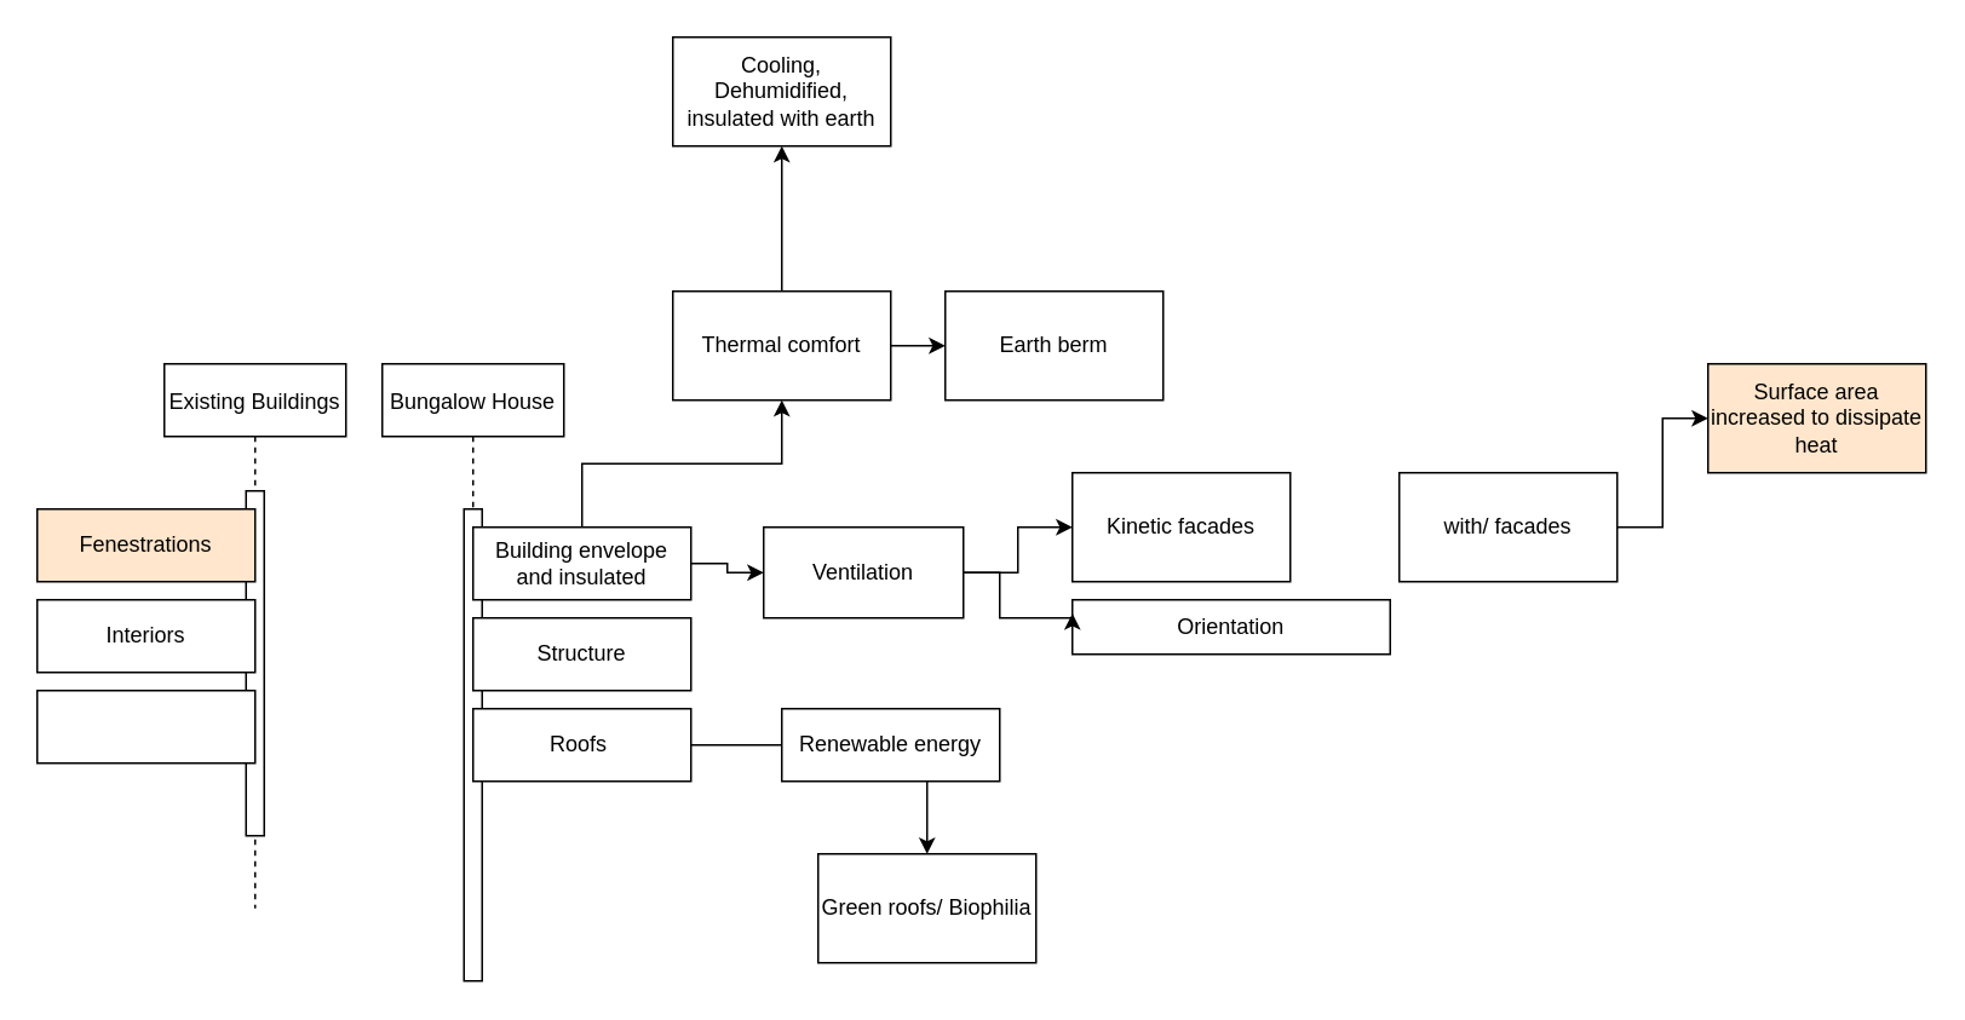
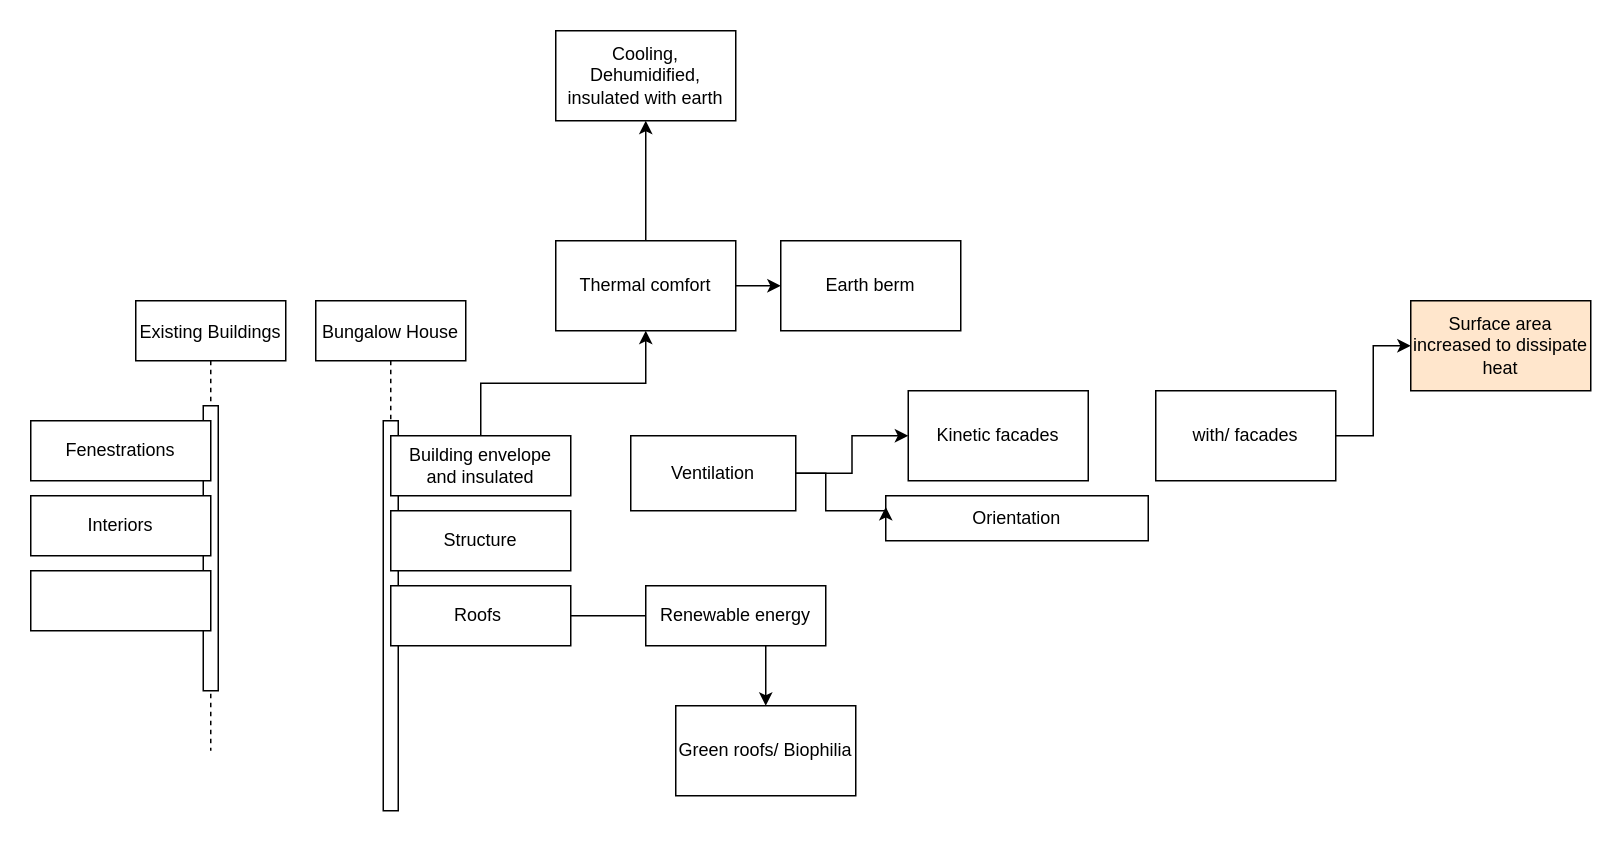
- <mxCell id="23" value="Kinetic facades" style="whiteSpace=wrap;html=1;rounded=0;" vertex="1" parent="1"><mxGeometry x="590" y="260" width="120" height="60" as="geometry" /></mxCell>
+ <mxCell id="23" value="Kinetic facades" style="whiteSpace=wrap;html=1;rounded=0;" vertex="1" parent="1"><mxGeometry x="605" y="260" width="120" height="60" as="geometry" /></mxCell>
- <mxCell id="6" value="Fenestrations" style="rounded=0;whiteSpace=wrap;html=1;fillColor=#ffe6cc;" vertex="1" parent="1"><mxGeometry x="20" y="280" width="120" height="40" as="geometry" /></mxCell>
+ <mxCell id="6" value="Fenestrations" style="rounded=0;whiteSpace=wrap;html=1;" vertex="1" parent="1"><mxGeometry x="20" y="280" width="120" height="40" as="geometry" /></mxCell>
- <mxCell id="9" value="" style="edgeStyle=orthogonalEdgeStyle;rounded=0;orthogonalLoop=1;jettySize=auto;html=1;" edge="1" parent="1" source="11" target="16"><mxGeometry relative="1" as="geometry" /></mxCell>
